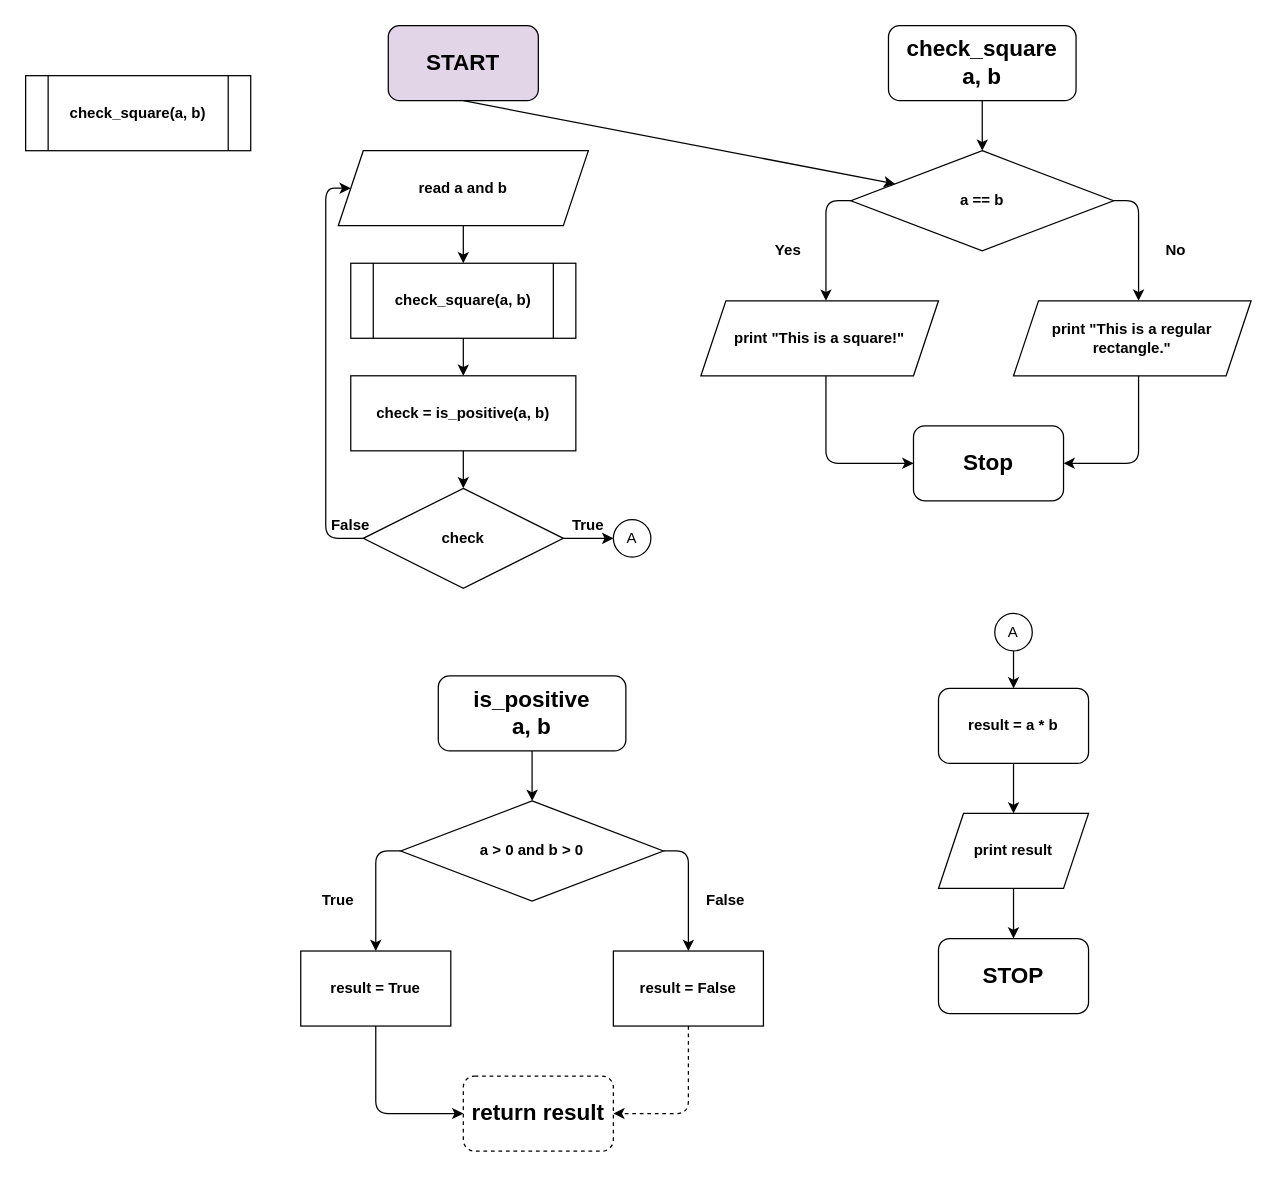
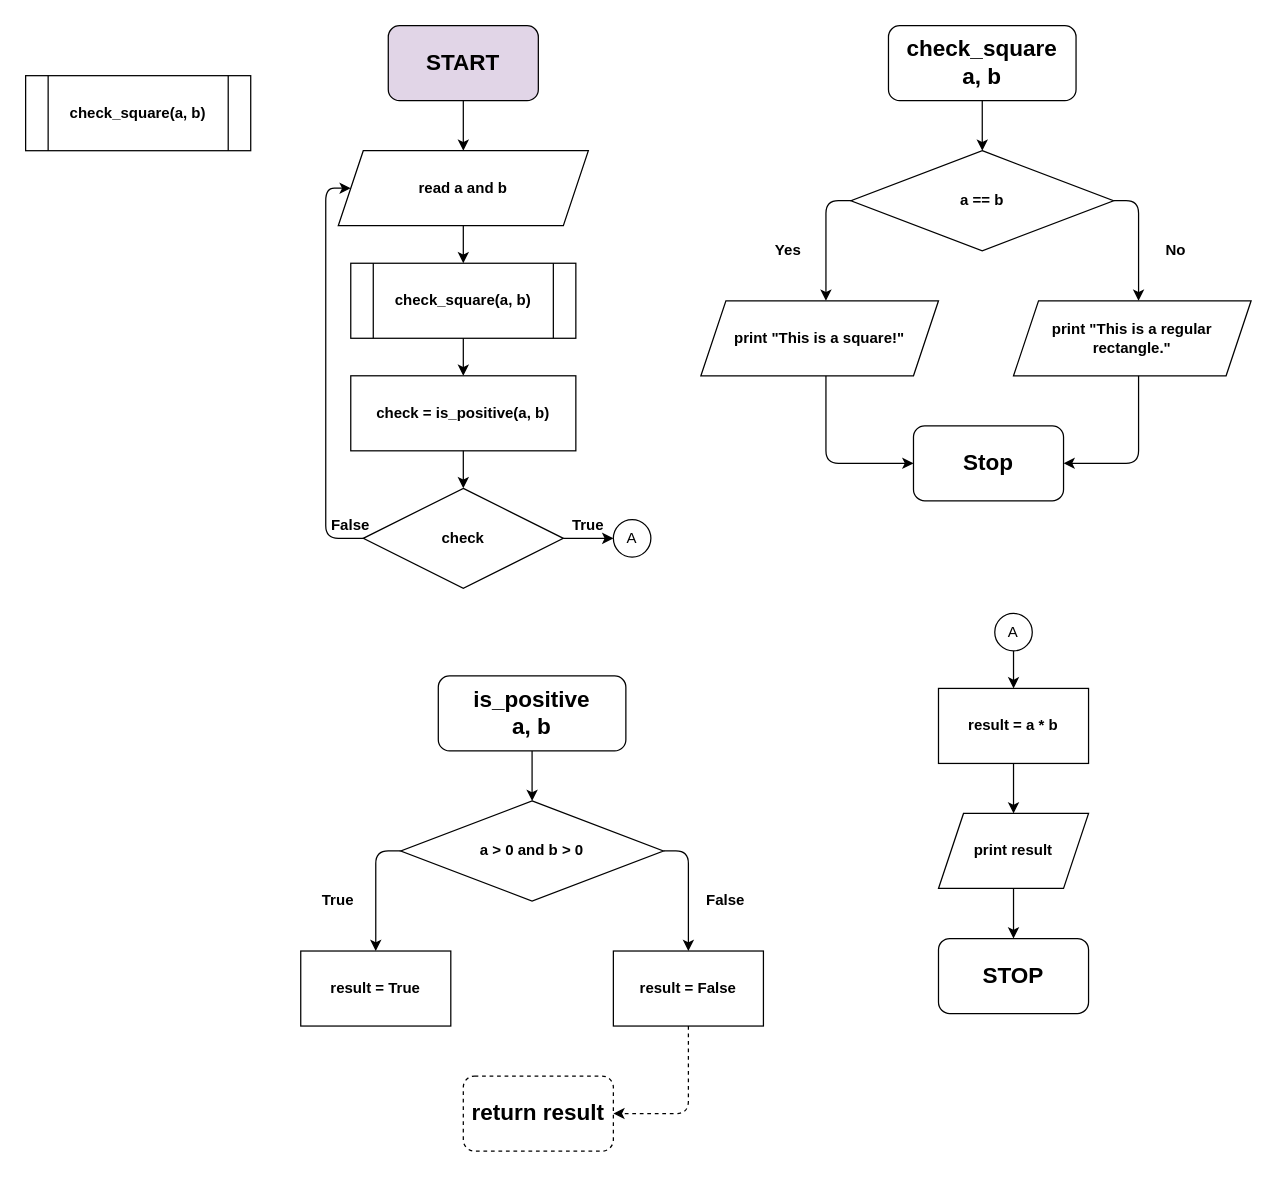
- <mxCell id="3" value="" style="endArrow=classic;html=1;exitX=0.5;exitY=1;exitDx=0;exitDy=0;" parent="1" source="2" target="23" edge="1"><mxGeometry width="50" height="50" relative="1" as="geometry"><mxPoint x="640" y="290" as="sourcePoint" /><mxPoint x="370" y="120" as="targetPoint" /></mxGeometry></mxCell>
+ <mxCell id="3" value="" style="endArrow=classic;html=1;exitX=0.5;exitY=1;exitDx=0;exitDy=0;entryX=0.5;entryY=0;entryDx=0;entryDy=0;" parent="1" source="2" target="4" edge="1"><mxGeometry width="50" height="50" relative="1" as="geometry"><mxPoint x="640" y="290" as="sourcePoint" /><mxPoint x="370" y="120" as="targetPoint" /></mxGeometry></mxCell>
- <mxCell id="43" value="&lt;b&gt;result = a * b&lt;/b&gt;" style="whiteSpace=wrap;html=1;rounded=1;" parent="1" vertex="1"><mxGeometry x="750" y="550" width="120" height="60" as="geometry" /></mxCell>
+ <mxCell id="43" value="&lt;b&gt;result = a * b&lt;/b&gt;" style="rounded=0;whiteSpace=wrap;html=1;" parent="1" vertex="1"><mxGeometry x="750" y="550" width="120" height="60" as="geometry" /></mxCell>
- <mxCell id="18" value="" style="endArrow=classic;html=1;exitX=0.5;exitY=1;exitDx=0;exitDy=0;entryX=0;entryY=0.5;entryDx=0;entryDy=0;" parent="1" source="13" target="17" edge="1"><mxGeometry width="50" height="50" relative="1" as="geometry"><mxPoint x="170" y="760" as="sourcePoint" /><mxPoint x="220" y="710" as="targetPoint" /><Array as="points"><mxPoint x="300" y="890" /></Array></mxGeometry></mxCell>
